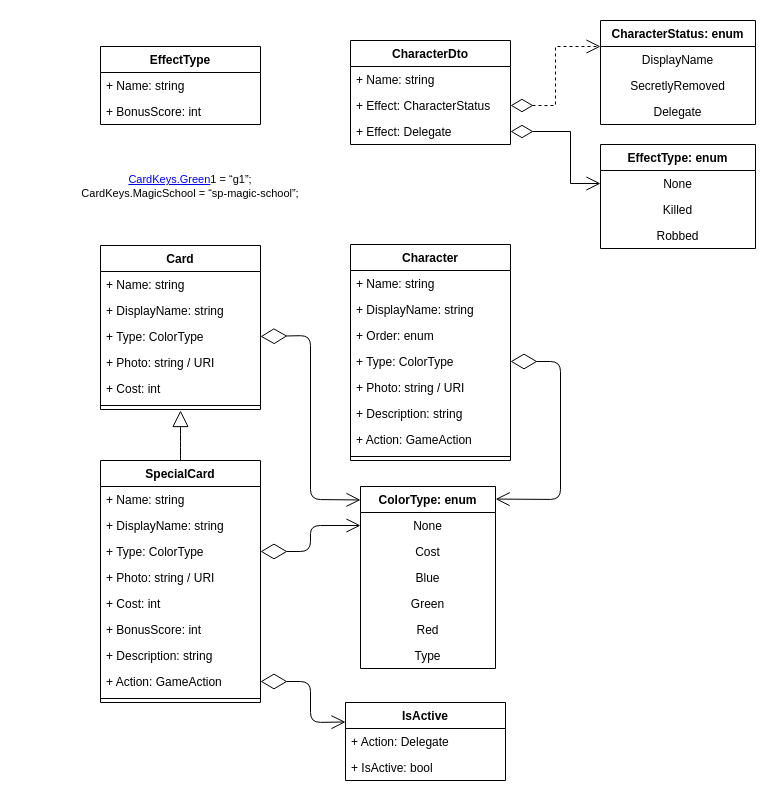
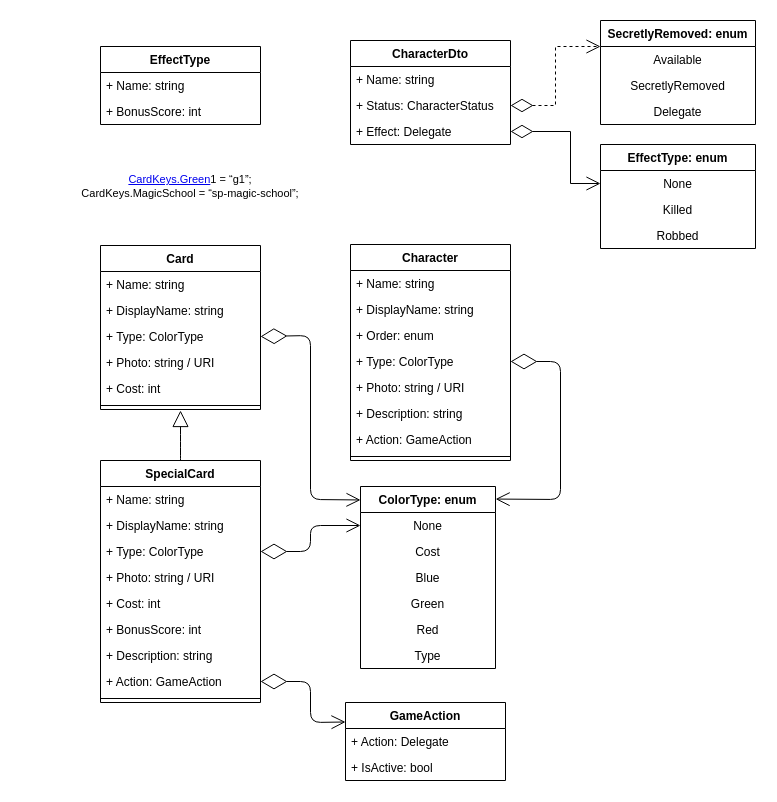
- <mxCell id="51" value="CharacterStatus: enum" style="swimlane;fontStyle=1;align=center;verticalAlign=top;childLayout=stackLayout;horizontal=1;startSize=26;horizontalStack=0;resizeParent=1;resizeParentMax=0;resizeLast=0;collapsible=1;marginBottom=0;hachureGap=4;pointerEvents=0;labelBackgroundColor=none;fontSize=12;fillColor=none;html=0;" parent="1" vertex="1"><mxGeometry x="600" y="20" width="155" height="104" as="geometry" /></mxCell>
+ <mxCell id="51" value="SecretlyRemoved: enum" style="swimlane;fontStyle=1;align=center;verticalAlign=top;childLayout=stackLayout;horizontal=1;startSize=26;horizontalStack=0;resizeParent=1;resizeParentMax=0;resizeLast=0;collapsible=1;marginBottom=0;hachureGap=4;pointerEvents=0;labelBackgroundColor=none;fontSize=12;fillColor=none;html=0;" parent="1" vertex="1"><mxGeometry x="600" y="20" width="155" height="104" as="geometry" /></mxCell>
- <mxCell id="52" value="DisplayName" style="text;strokeColor=none;fillColor=none;align=center;verticalAlign=top;spacingLeft=4;spacingRight=4;overflow=hidden;rotatable=0;points=[[0,0.5],[1,0.5]];portConstraint=eastwest;hachureGap=4;pointerEvents=0;labelBackgroundColor=none;fontSize=12;html=0;" parent="51" vertex="1"><mxGeometry y="26" width="155" height="26" as="geometry" /></mxCell>
+ <mxCell id="52" value="Available" style="text;strokeColor=none;fillColor=none;align=center;verticalAlign=top;spacingLeft=4;spacingRight=4;overflow=hidden;rotatable=0;points=[[0,0.5],[1,0.5]];portConstraint=eastwest;hachureGap=4;pointerEvents=0;labelBackgroundColor=none;fontSize=12;html=0;" parent="51" vertex="1"><mxGeometry y="26" width="155" height="26" as="geometry" /></mxCell>
- <mxCell id="49" value="+ Effect: CharacterStatus" style="text;strokeColor=none;fillColor=none;align=left;verticalAlign=top;spacingLeft=4;spacingRight=4;overflow=hidden;rotatable=0;points=[[0,0.5],[1,0.5]];portConstraint=eastwest;" parent="47" vertex="1"><mxGeometry y="52" width="160" height="26" as="geometry" /></mxCell>
+ <mxCell id="49" value="+ Status: CharacterStatus" style="text;strokeColor=none;fillColor=none;align=left;verticalAlign=top;spacingLeft=4;spacingRight=4;overflow=hidden;rotatable=0;points=[[0,0.5],[1,0.5]];portConstraint=eastwest;" parent="47" vertex="1"><mxGeometry y="52" width="160" height="26" as="geometry" /></mxCell>
- <mxCell id="40" value="IsActive" style="swimlane;fontStyle=1;align=center;verticalAlign=top;childLayout=stackLayout;horizontal=1;startSize=26;horizontalStack=0;resizeParent=1;resizeParentMax=0;resizeLast=0;collapsible=1;marginBottom=0;" parent="1" vertex="1"><mxGeometry x="345" y="702" width="160" height="78" as="geometry" /></mxCell>
+ <mxCell id="40" value="GameAction" style="swimlane;fontStyle=1;align=center;verticalAlign=top;childLayout=stackLayout;horizontal=1;startSize=26;horizontalStack=0;resizeParent=1;resizeParentMax=0;resizeLast=0;collapsible=1;marginBottom=0;" parent="1" vertex="1"><mxGeometry x="345" y="702" width="160" height="78" as="geometry" /></mxCell>
